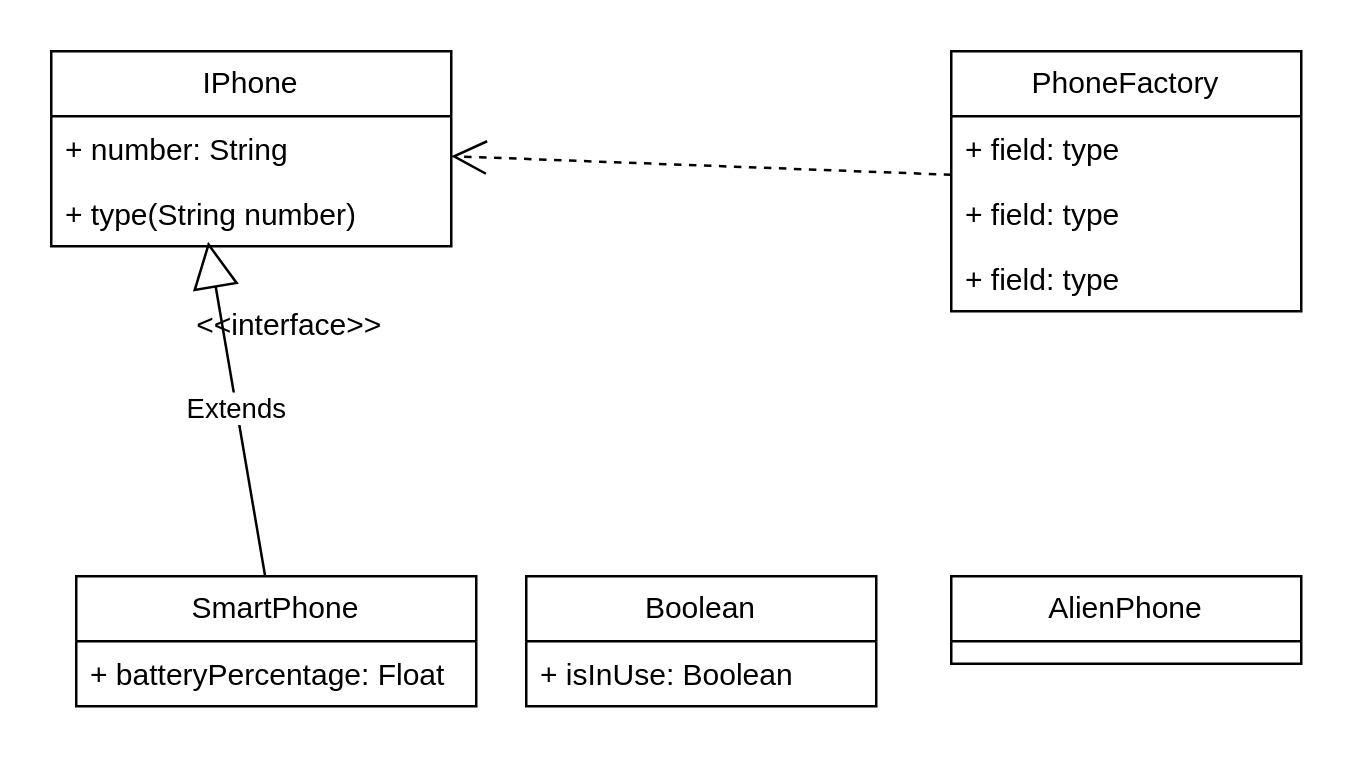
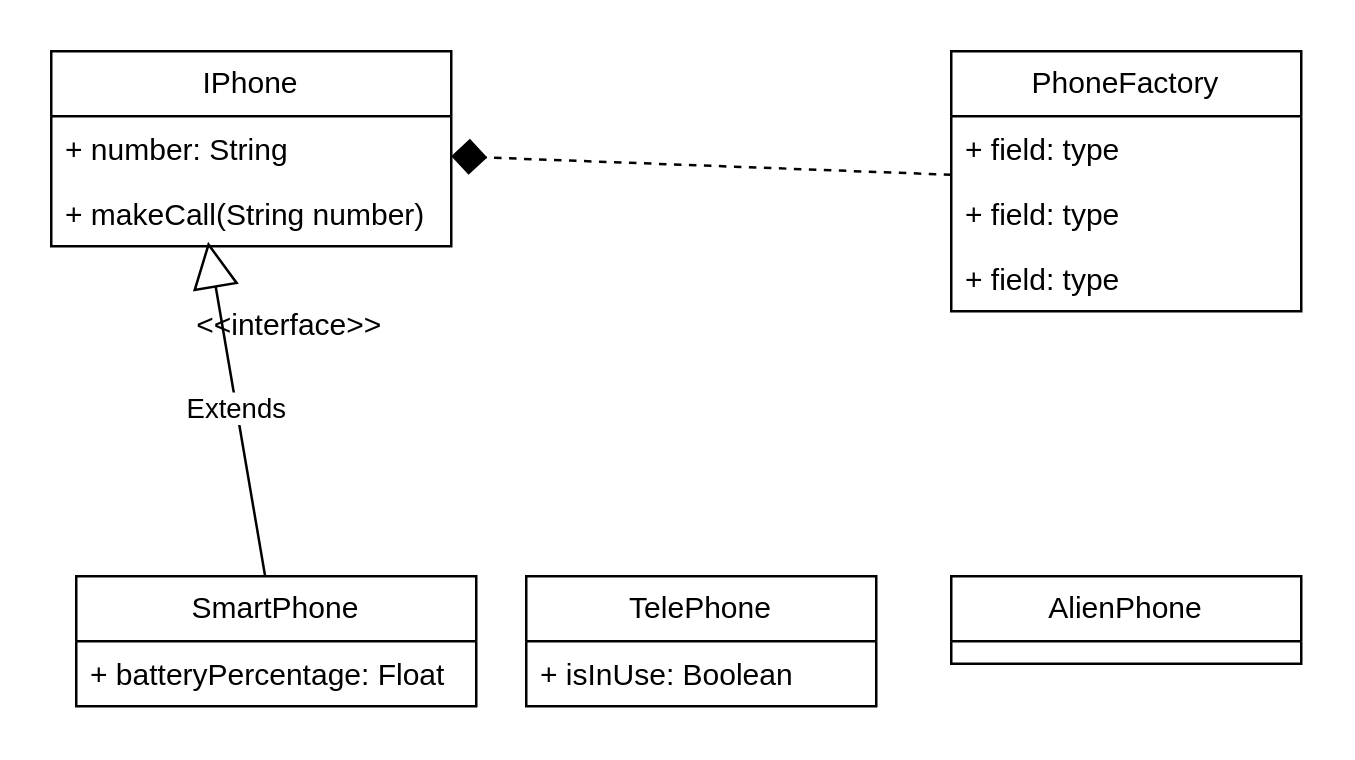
- <mxCell id="10" value="" style="endArrow=open;endSize=12;dashed=1;html=1;rounded=0;" edge="1" parent="1" source="6" target="2"><mxGeometry width="160" relative="1" as="geometry"><mxPoint x="200" y="320" as="sourcePoint" /><mxPoint x="260" y="40" as="targetPoint" /></mxGeometry></mxCell>
+ <mxCell id="10" value="" style="endArrow=diamond;endSize=12;dashed=1;html=1;rounded=0;" edge="1" parent="1" source="6" target="2"><mxGeometry width="160" relative="1" as="geometry"><mxPoint x="200" y="320" as="sourcePoint" /><mxPoint x="260" y="40" as="targetPoint" /></mxGeometry></mxCell>
- <mxCell id="4" value="+ type(String number)" style="text;strokeColor=none;fillColor=none;align=left;verticalAlign=top;spacingLeft=4;spacingRight=4;overflow=hidden;rotatable=0;points=[[0,0.5],[1,0.5]];portConstraint=eastwest;whiteSpace=wrap;html=1;" vertex="1" parent="2"><mxGeometry y="52" width="160" height="26" as="geometry" /></mxCell>
+ <mxCell id="4" value="+ makeCall(String number)" style="text;strokeColor=none;fillColor=none;align=left;verticalAlign=top;spacingLeft=4;spacingRight=4;overflow=hidden;rotatable=0;points=[[0,0.5],[1,0.5]];portConstraint=eastwest;whiteSpace=wrap;html=1;" vertex="1" parent="2"><mxGeometry y="52" width="160" height="26" as="geometry" /></mxCell>
- <mxCell id="12" value="Boolean" style="swimlane;fontStyle=0;childLayout=stackLayout;horizontal=1;startSize=26;fillColor=none;horizontalStack=0;resizeParent=1;resizeParentMax=0;resizeLast=0;collapsible=1;marginBottom=0;whiteSpace=wrap;html=1;" vertex="1" parent="1"><mxGeometry x="210" y="230" width="140" height="52" as="geometry" /></mxCell>
+ <mxCell id="12" value="TelePhone" style="swimlane;fontStyle=0;childLayout=stackLayout;horizontal=1;startSize=26;fillColor=none;horizontalStack=0;resizeParent=1;resizeParentMax=0;resizeLast=0;collapsible=1;marginBottom=0;whiteSpace=wrap;html=1;" vertex="1" parent="1"><mxGeometry x="210" y="230" width="140" height="52" as="geometry" /></mxCell>
